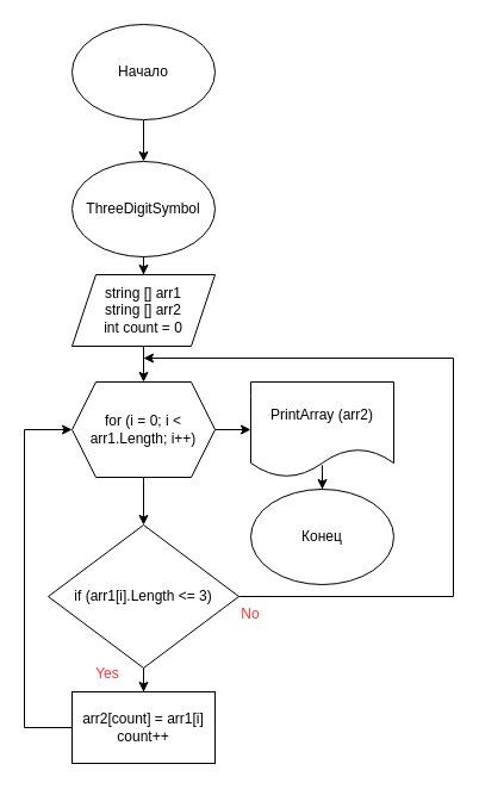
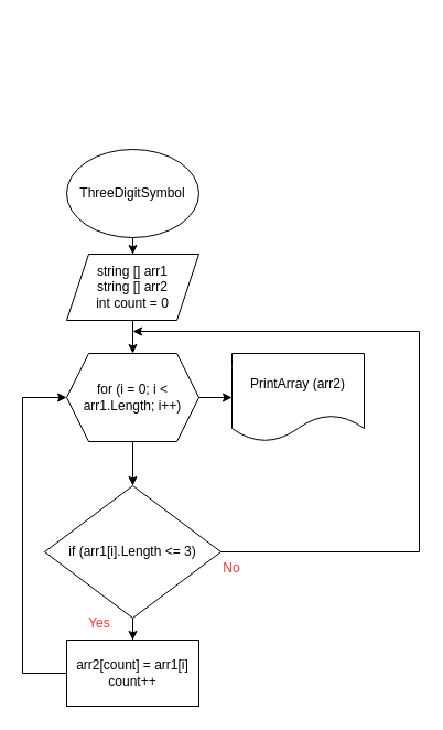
- <mxCell id="5" value="Начало" style="ellipse;whiteSpace=wrap;html=1;" vertex="1" parent="1"><mxGeometry x="60" y="20" width="120" height="80" as="geometry" /></mxCell>
- <mxCell id="4" value="" style="edgeStyle=orthogonalEdgeStyle;rounded=0;orthogonalLoop=1;jettySize=auto;html=1;" edge="1" parent="1" source="5" target="3"><mxGeometry relative="1" as="geometry" /></mxCell>
- <mxCell id="14" value="" style="edgeStyle=orthogonalEdgeStyle;rounded=0;orthogonalLoop=1;jettySize=auto;html=1;" edge="1" parent="1" source="15" target="16"><mxGeometry relative="1" as="geometry" /></mxCell>
- <mxCell id="16" value="Конец" style="ellipse;whiteSpace=wrap;html=1;" vertex="1" parent="1"><mxGeometry x="210" y="410" width="120" height="80" as="geometry" /></mxCell>
